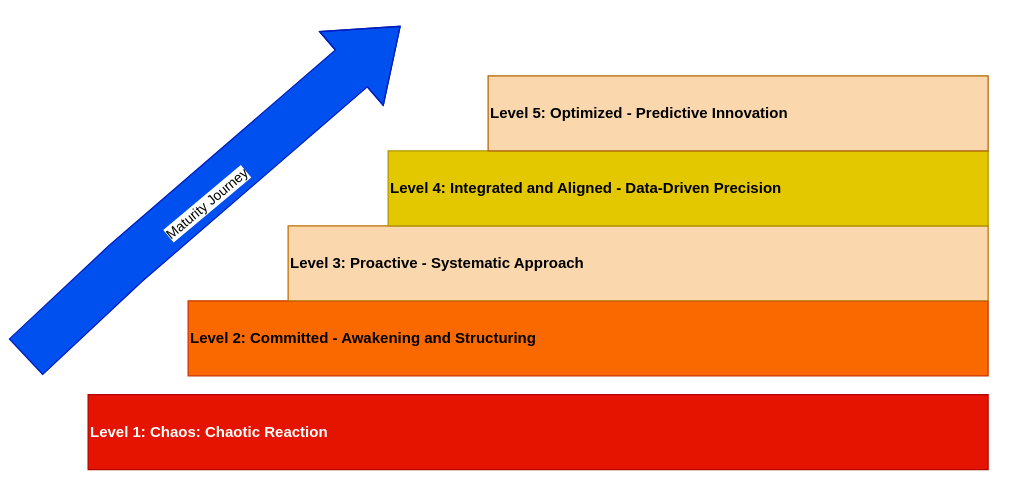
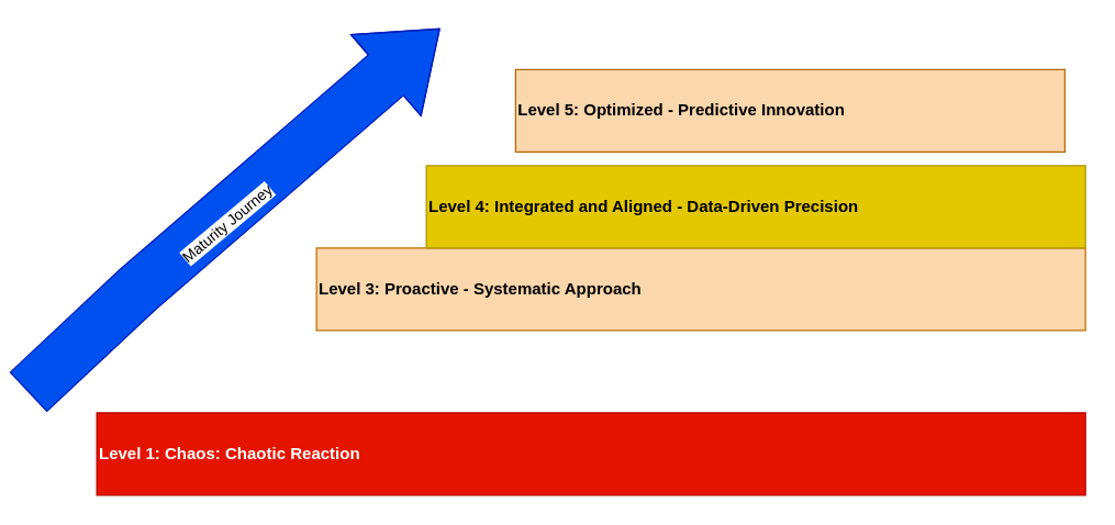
- <mxCell id="6" value="&lt;b&gt;Level 5: Optimized - Predictive Innovation&lt;/b&gt;" style="rounded=0;whiteSpace=wrap;html=1;fillColor=#fad7ac;strokeColor=#b46504;align=left;" vertex="1" parent="1"><mxGeometry x="390" y="60" width="400" height="60" as="geometry" /></mxCell>
+ <mxCell id="6" value="&lt;b&gt;Level 5: Optimized - Predictive Innovation&lt;/b&gt;" style="rounded=0;whiteSpace=wrap;html=1;fillColor=#fad7ac;strokeColor=#b46504;align=left;" vertex="1" parent="1"><mxGeometry x="375" y="50" width="400" height="60" as="geometry" /></mxCell>
- <mxCell id="3" value="&lt;b&gt;Level 2: Committed - Awakening and Structuring&lt;/b&gt;" style="rounded=0;whiteSpace=wrap;html=1;fillColor=#fa6800;fontColor=#000000;strokeColor=#C73500;align=left;" vertex="1" parent="1"><mxGeometry x="150" y="240" width="640" height="60" as="geometry" /></mxCell>
- <mxCell id="2" value="&lt;b&gt;Level 1: Chaos: Chaotic Reaction&lt;/b&gt;" style="rounded=0;whiteSpace=wrap;html=1;fillColor=#e51400;fontColor=#ffffff;strokeColor=#B20000;align=left;" vertex="1" parent="1"><mxGeometry x="70" y="315" width="720" height="60" as="geometry" /></mxCell>
+ <mxCell id="2" value="&lt;b&gt;Level 1: Chaos: Chaotic Reaction&lt;/b&gt;" style="rounded=0;whiteSpace=wrap;html=1;fillColor=#e51400;fontColor=#ffffff;strokeColor=#B20000;align=left;" vertex="1" parent="1"><mxGeometry x="70" y="300" width="720" height="60" as="geometry" /></mxCell>
